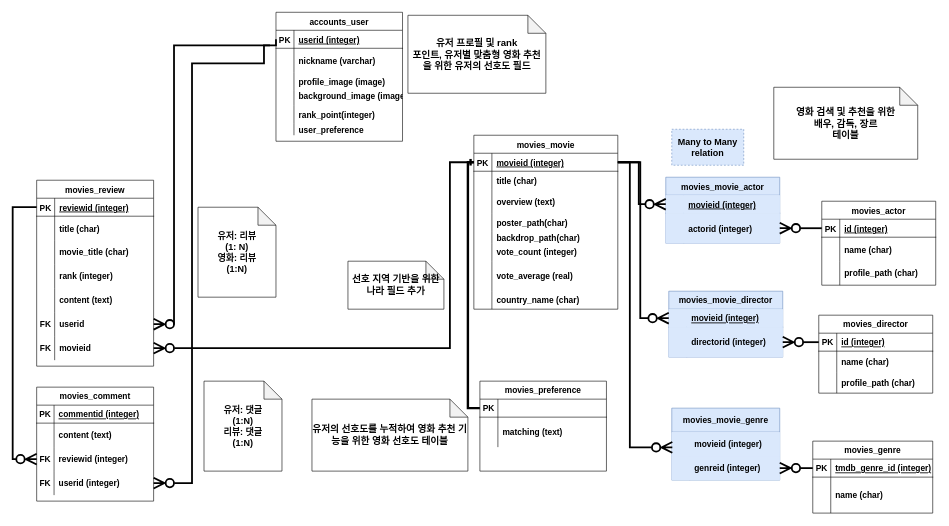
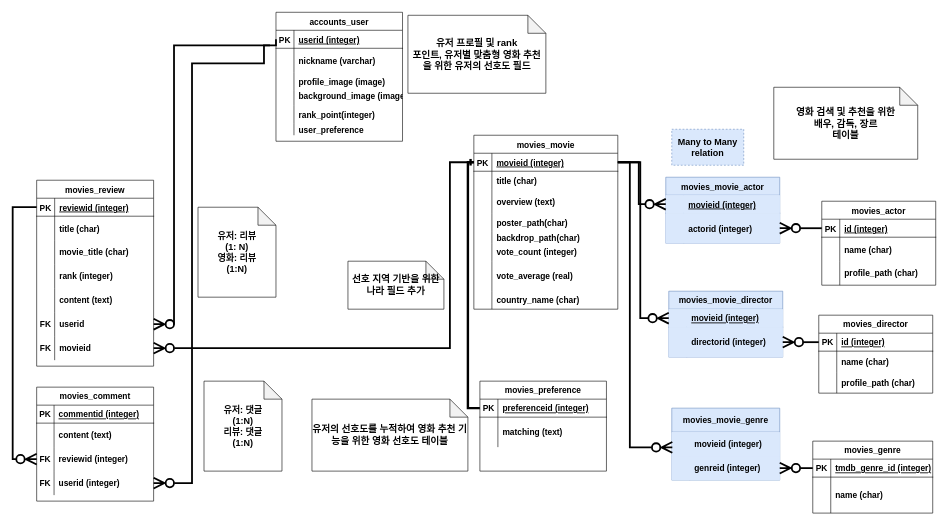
+ <mxCell id="148" value="preferenceid (integer)" style="shape=partialRectangle;connectable=0;fillColor=none;top=0;left=0;bottom=0;right=0;align=left;spacingLeft=6;fontStyle=5;overflow=hidden;fontSize=14;" vertex="1" parent="146"><mxGeometry x="30" width="181" height="30" as="geometry"><mxRectangle width="181" height="30" as="alternateBounds" /></mxGeometry></mxCell>
